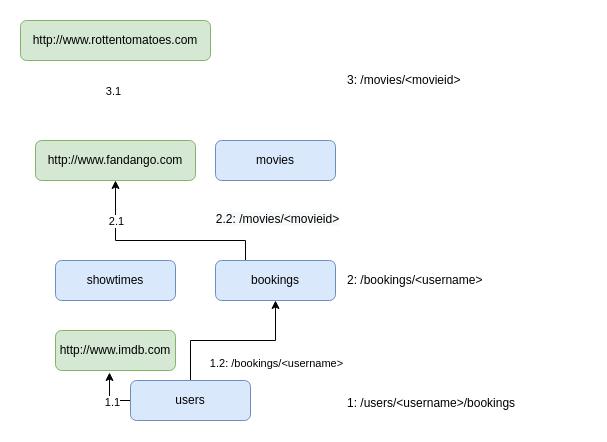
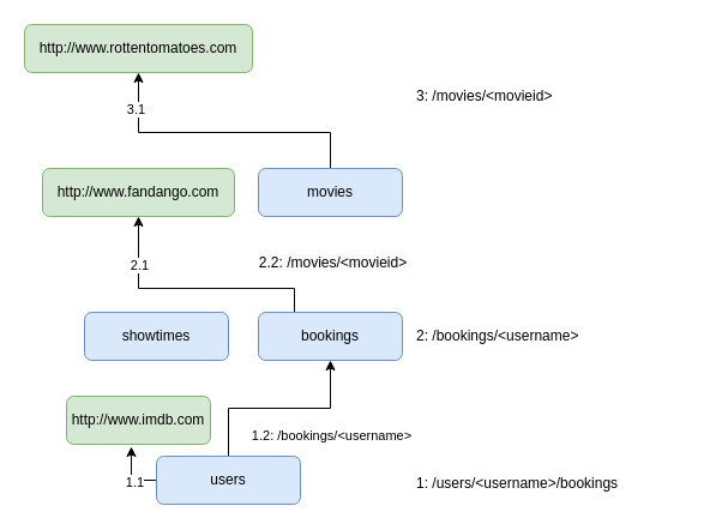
+ <mxCell id="5" style="edgeStyle=orthogonalEdgeStyle;rounded=0;orthogonalLoop=1;jettySize=auto;html=1;exitX=0.5;exitY=0;exitDx=0;exitDy=0;" edge="1" parent="1" source="6" target="18"><mxGeometry relative="1" as="geometry"><Array as="points"><mxPoint x="275" y="110" /><mxPoint x="115" y="110" /></Array></mxGeometry></mxCell>
- <mxCell id="12" value="showtimes" style="rounded=1;whiteSpace=wrap;html=1;fontSize=12;glass=0;strokeWidth=1;shadow=0;fillColor=#dae8fc;strokeColor=#6c8ebf;" parent="1" vertex="1"><mxGeometry x="55" y="260" width="120" height="40" as="geometry" /></mxCell>
+ <mxCell id="12" value="showtimes" style="rounded=1;whiteSpace=wrap;html=1;fontSize=12;glass=0;strokeWidth=1;shadow=0;fillColor=#dae8fc;strokeColor=#6c8ebf;" parent="1" vertex="1"><mxGeometry x="70" y="260" width="120" height="40" as="geometry" /></mxCell>
